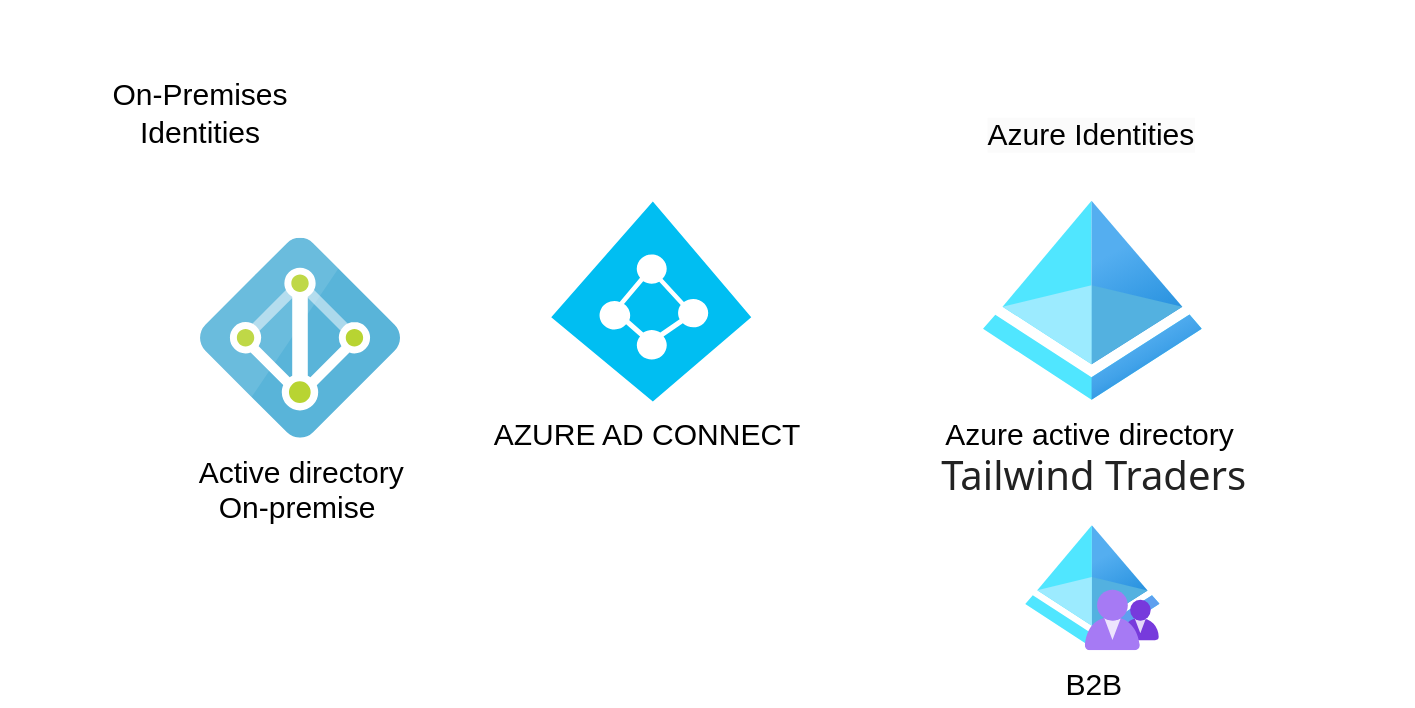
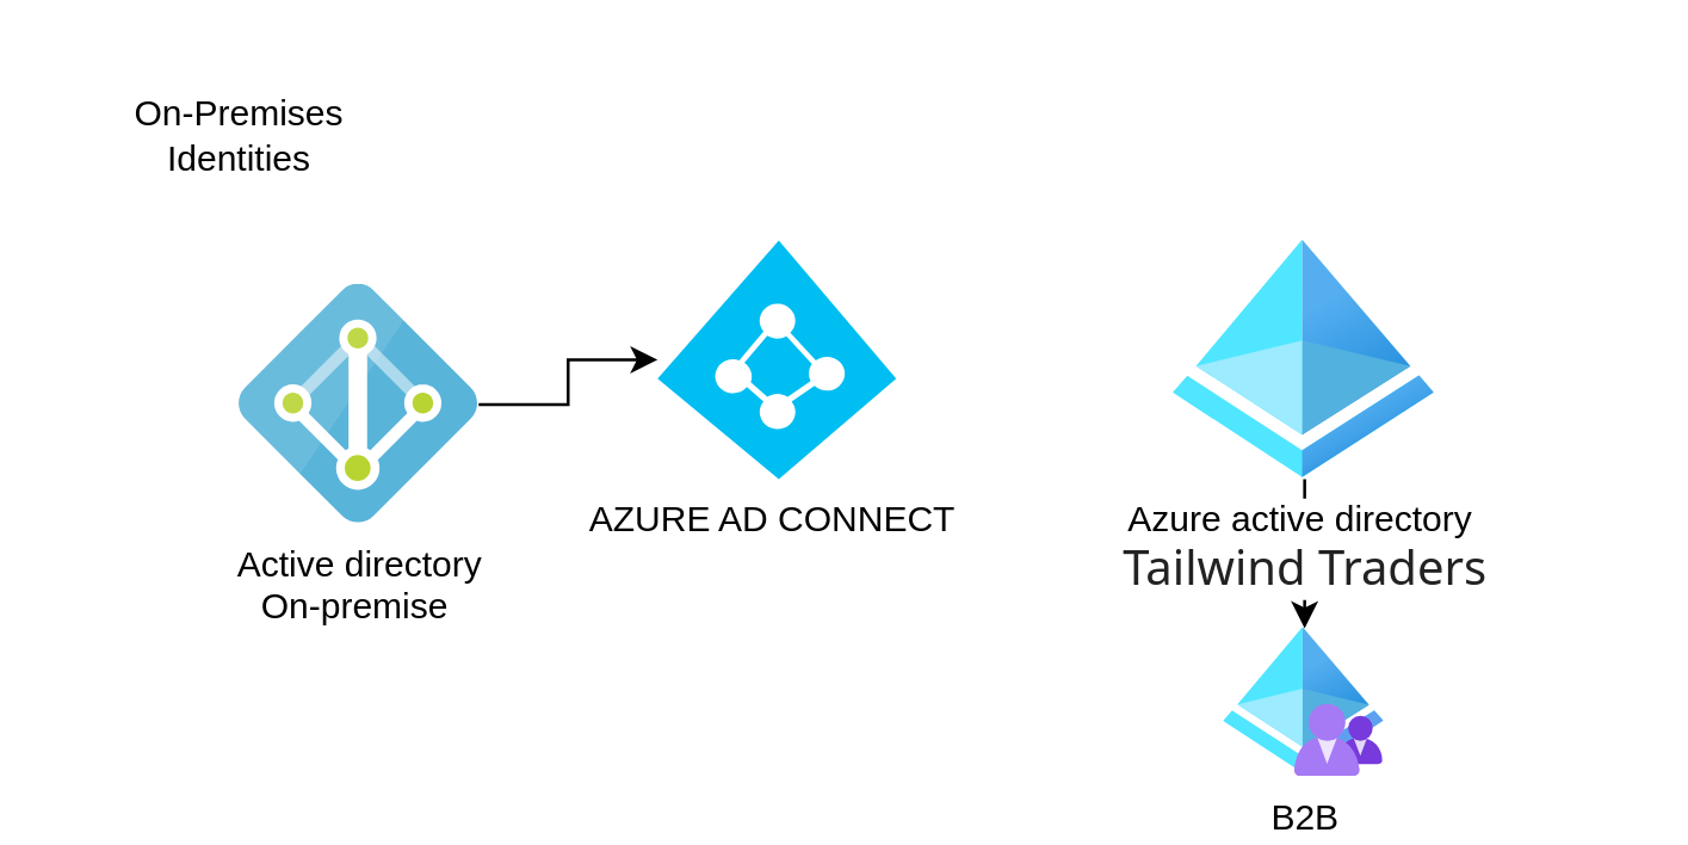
- <mxCell id="9" value="&lt;span style=&quot;color: rgb(0, 0, 0); font-family: Helvetica; font-size: 12px; font-style: normal; font-variant-ligatures: normal; font-variant-caps: normal; font-weight: 400; letter-spacing: normal; orphans: 2; text-align: center; text-indent: 0px; text-transform: none; widows: 2; word-spacing: 0px; -webkit-text-stroke-width: 0px; background-color: rgb(251, 251, 251); text-decoration-thickness: initial; text-decoration-style: initial; text-decoration-color: initial; float: none; display: inline !important;&quot;&gt;Azure Identities&lt;/span&gt;" style="text;whiteSpace=wrap;html=1;" vertex="1" parent="1"><mxGeometry x="393.21" y="40" width="150" height="40" as="geometry" /></mxCell>
+ <mxCell id="2" style="edgeStyle=orthogonalEdgeStyle;rounded=0;orthogonalLoop=1;jettySize=auto;html=1;" edge="1" parent="1" source="3" target="7"><mxGeometry relative="1" as="geometry" /></mxCell>
+ <mxCell id="4" style="edgeStyle=orthogonalEdgeStyle;rounded=0;orthogonalLoop=1;jettySize=auto;html=1;" edge="1" parent="1" source="5" target="6"><mxGeometry relative="1" as="geometry" /></mxCell>
